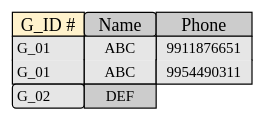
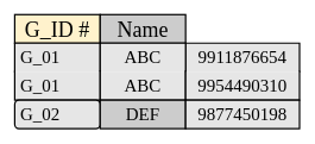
- <mxCell id="3" value="Name" style="whiteSpace=wrap;html=1;fillColor=#CCCCCC;fontSize=30;fontFamily=Ubuntu Mono;strokeWidth=2;rounded=1;" vertex="1" parent="1"><mxGeometry x="140" y="20" width="120" height="40" as="geometry" /></mxCell>
+ <mxCell id="3" value="Name" style="rounded=0;whiteSpace=wrap;html=1;fillColor=#CCCCCC;fontSize=30;fontFamily=Ubuntu Mono;strokeWidth=2;" vertex="1" parent="1"><mxGeometry x="140" y="20" width="120" height="40" as="geometry" /></mxCell>
- <mxCell id="4" value="Phone" style="rounded=0;whiteSpace=wrap;html=1;fillColor=#CCCCCC;fontSize=30;fontFamily=Ubuntu Mono;strokeWidth=2;" vertex="1" parent="1"><mxGeometry x="260" y="20" width="160" height="40" as="geometry" /></mxCell>
- <mxCell id="10" value="9911876651" style="text;html=1;strokeColor=none;fillColor=none;align=center;verticalAlign=middle;whiteSpace=wrap;rounded=0;fontSize=25;fontFamily=Ubuntu Mono;strokeWidth=2;" vertex="1" parent="1"><mxGeometry x="260" y="60" width="160" height="40" as="geometry" /></mxCell>
+ <mxCell id="10" value="9911876654" style="text;html=1;strokeColor=none;fillColor=none;align=center;verticalAlign=middle;whiteSpace=wrap;rounded=0;fontSize=25;fontFamily=Ubuntu Mono;strokeWidth=2;" vertex="1" parent="1"><mxGeometry x="260" y="60" width="160" height="40" as="geometry" /></mxCell>
- <mxCell id="13" value="9954490311" style="shape=partialRectangle;whiteSpace=wrap;html=1;bottom=1;right=1;left=1;top=0;fillColor=#E6E6E6;routingCenterX=-0.5;fontSize=25;fontFamily=Ubuntu Mono;strokeWidth=2;align=center;" vertex="1" parent="1"><mxGeometry x="260" y="100" width="160" height="40" as="geometry" /></mxCell>
+ <mxCell id="13" value="9954490310" style="shape=partialRectangle;whiteSpace=wrap;html=1;bottom=1;right=1;left=1;top=0;fillColor=#E6E6E6;routingCenterX=-0.5;fontSize=25;fontFamily=Ubuntu Mono;strokeWidth=2;align=center;" vertex="1" parent="1"><mxGeometry x="260" y="100" width="160" height="40" as="geometry" /></mxCell>
+ <mxCell id="16" value="9877450198" style="rounded=0;whiteSpace=wrap;html=1;fillColor=#E6E6E6;fontSize=25;fontFamily=Ubuntu Mono;strokeWidth=2;align=center;" vertex="1" parent="1"><mxGeometry x="260" y="140" width="160" height="40" as="geometry" /></mxCell>
